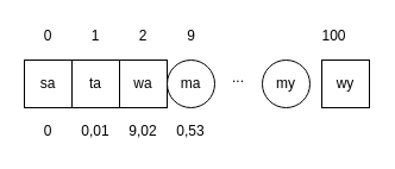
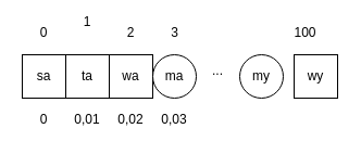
- <mxCell id="10" value="1" style="text;html=1;strokeColor=none;fillColor=none;align=center;verticalAlign=middle;whiteSpace=wrap;rounded=0;" vertex="1" parent="1"><mxGeometry x="70" y="20" width="20" height="20" as="geometry" /></mxCell>
+ <mxCell id="10" value="1" style="text;html=1;strokeColor=none;fillColor=none;align=center;verticalAlign=middle;whiteSpace=wrap;rounded=0;" vertex="1" parent="1"><mxGeometry x="70" y="10" width="20" height="20" as="geometry" /></mxCell>
- <mxCell id="12" value="9" style="text;html=1;resizable=0;points=[];autosize=1;align=center;verticalAlign=top;spacingTop=-4;" vertex="1" parent="1"><mxGeometry x="150" y="20" width="20" height="20" as="geometry" /></mxCell>
+ <mxCell id="12" value="3" style="text;html=1;resizable=0;points=[];autosize=1;align=center;verticalAlign=top;spacingTop=-4;" vertex="1" parent="1"><mxGeometry x="150" y="20" width="20" height="20" as="geometry" /></mxCell>
- <mxCell id="19" value="9,02" style="text;html=1;strokeColor=none;fillColor=none;align=center;verticalAlign=middle;whiteSpace=wrap;rounded=0;" vertex="1" parent="1"><mxGeometry x="110" y="100" width="20" height="20" as="geometry" /></mxCell>
+ <mxCell id="19" value="0,02" style="text;html=1;strokeColor=none;fillColor=none;align=center;verticalAlign=middle;whiteSpace=wrap;rounded=0;" vertex="1" parent="1"><mxGeometry x="110" y="100" width="20" height="20" as="geometry" /></mxCell>
- <mxCell id="20" value="0,53" style="text;html=1;strokeColor=none;fillColor=none;align=center;verticalAlign=middle;whiteSpace=wrap;rounded=0;" vertex="1" parent="1"><mxGeometry x="150" y="100" width="20" height="20" as="geometry" /></mxCell>
+ <mxCell id="20" value="0,03" style="text;html=1;strokeColor=none;fillColor=none;align=center;verticalAlign=middle;whiteSpace=wrap;rounded=0;" vertex="1" parent="1"><mxGeometry x="150" y="100" width="20" height="20" as="geometry" /></mxCell>
